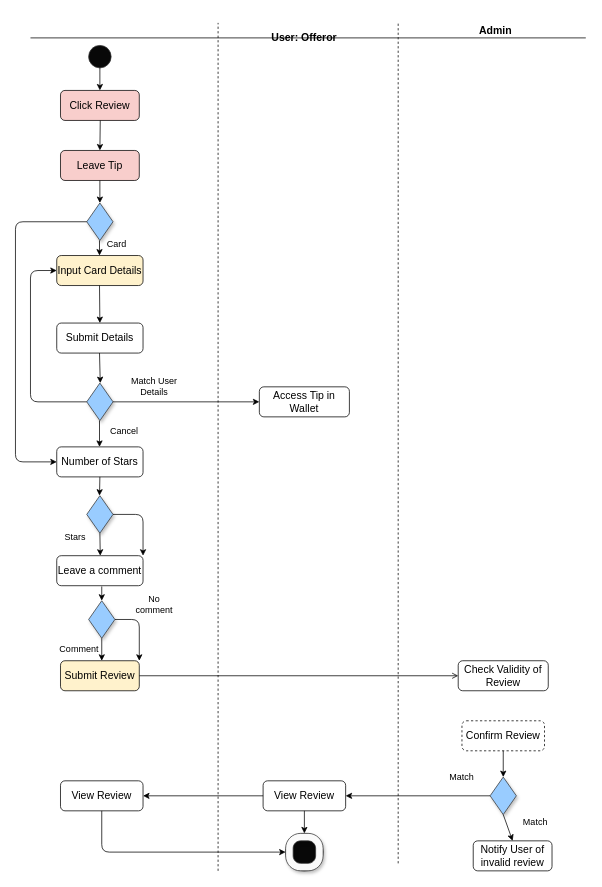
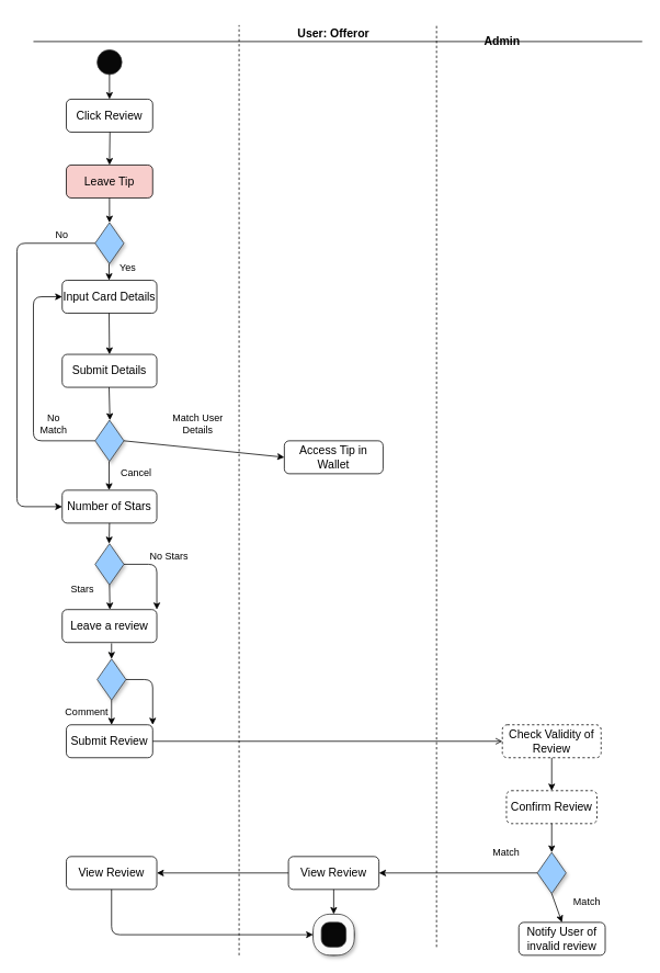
- <mxCell id="61" value="&lt;font style=&quot;font-size: 14px&quot;&gt;&lt;b&gt;Admin&lt;/b&gt;&lt;/font&gt;" style="text;html=1;strokeColor=none;fillColor=none;align=center;verticalAlign=middle;whiteSpace=wrap;rounded=0;shadow=1;" vertex="1" parent="1"><mxGeometry x="570" y="20" width="180" height="40" as="geometry" /></mxCell>
+ <mxCell id="61" value="&lt;font style=&quot;font-size: 14px&quot;&gt;&lt;b&gt;Admin&lt;/b&gt;&lt;/font&gt;" style="text;html=1;strokeColor=none;fillColor=none;align=center;verticalAlign=middle;whiteSpace=wrap;rounded=0;shadow=1;" vertex="1" parent="1"><mxGeometry x="520" y="30" width="180" height="40" as="geometry" /></mxCell>
- <mxCell id="60" value="&lt;font style=&quot;font-size: 14px&quot;&gt;&lt;b&gt;User: Offeror&lt;/b&gt;&lt;/font&gt;" style="text;html=1;strokeColor=none;fillColor=none;align=center;verticalAlign=middle;whiteSpace=wrap;rounded=0;shadow=1;" vertex="1" parent="1"><mxGeometry x="315" y="30" width="180" height="40" as="geometry" /></mxCell>
+ <mxCell id="60" value="&lt;font style=&quot;font-size: 14px&quot;&gt;&lt;b&gt;User: Offeror&lt;/b&gt;&lt;/font&gt;" style="text;html=1;strokeColor=none;fillColor=none;align=center;verticalAlign=middle;whiteSpace=wrap;rounded=0;shadow=1;" vertex="1" parent="1"><mxGeometry x="315" y="20" width="180" height="40" as="geometry" /></mxCell>
- <mxCell id="10" value="&lt;font style=&quot;font-size: 14px&quot;&gt;Click Review&lt;/font&gt;" style="rounded=1;whiteSpace=wrap;html=1;fillColor=#f8cecc;" vertex="1" parent="1"><mxGeometry x="80" y="120" width="105" height="40" as="geometry" /></mxCell>
+ <mxCell id="10" value="&lt;font style=&quot;font-size: 14px&quot;&gt;Click Review&lt;/font&gt;" style="rounded=1;whiteSpace=wrap;html=1;" vertex="1" parent="1"><mxGeometry x="80" y="120" width="105" height="40" as="geometry" /></mxCell>
+ <mxCell id="45" value="No" style="text;html=1;strokeColor=none;fillColor=none;align=center;verticalAlign=middle;whiteSpace=wrap;rounded=0;" vertex="1" parent="1"><mxGeometry x="50" y="270" width="50" height="30" as="geometry" /></mxCell>
- <mxCell id="46" value="Card" style="text;html=1;strokeColor=none;fillColor=none;align=center;verticalAlign=middle;whiteSpace=wrap;rounded=0;" vertex="1" parent="1"><mxGeometry x="130" y="310" width="50" height="30" as="geometry" /></mxCell>
+ <mxCell id="46" value="Yes" style="text;html=1;strokeColor=none;fillColor=none;align=center;verticalAlign=middle;whiteSpace=wrap;rounded=0;" vertex="1" parent="1"><mxGeometry x="130" y="310" width="50" height="30" as="geometry" /></mxCell>
- <mxCell id="11" value="&lt;font style=&quot;font-size: 14px&quot;&gt;Input Card Details&lt;/font&gt;" style="rounded=1;whiteSpace=wrap;html=1;fillColor=#fff2cc;" vertex="1" parent="1"><mxGeometry x="75" y="340" width="115" height="40" as="geometry" /></mxCell>
+ <mxCell id="11" value="&lt;font style=&quot;font-size: 14px&quot;&gt;Input Card Details&lt;/font&gt;" style="rounded=1;whiteSpace=wrap;html=1;" vertex="1" parent="1"><mxGeometry x="75" y="340" width="115" height="40" as="geometry" /></mxCell>
+ <mxCell id="49" value="No Match" style="text;html=1;strokeColor=none;fillColor=none;align=center;verticalAlign=middle;whiteSpace=wrap;rounded=0;" vertex="1" parent="1"><mxGeometry x="40" y="500" width="50" height="30" as="geometry" /></mxCell>
- <mxCell id="47" value="Match User Details" style="text;html=1;strokeColor=none;fillColor=none;align=center;verticalAlign=middle;whiteSpace=wrap;rounded=0;" vertex="1" parent="1"><mxGeometry x="160" y="500" width="90" height="30" as="geometry" /></mxCell>
+ <mxCell id="47" value="Match User Details" style="text;html=1;strokeColor=none;fillColor=none;align=center;verticalAlign=middle;whiteSpace=wrap;rounded=0;" vertex="1" parent="1"><mxGeometry x="195" y="500" width="90" height="30" as="geometry" /></mxCell>
- <mxCell id="9" value="&lt;font style=&quot;font-size: 14px&quot;&gt;Access Tip in Wallet&lt;/font&gt;" style="rounded=1;whiteSpace=wrap;html=1;" vertex="1" parent="1"><mxGeometry x="345" y="515" width="120" height="40" as="geometry" /></mxCell>
+ <mxCell id="9" value="&lt;font style=&quot;font-size: 14px&quot;&gt;Access Tip in Wallet&lt;/font&gt;" style="rounded=1;whiteSpace=wrap;html=1;" vertex="1" parent="1"><mxGeometry x="345" y="535" width="120" height="40" as="geometry" /></mxCell>
+ <mxCell id="52" value="No Stars" style="text;html=1;strokeColor=none;fillColor=none;align=center;verticalAlign=middle;whiteSpace=wrap;rounded=0;" vertex="1" parent="1"><mxGeometry x="180" y="660" width="50" height="30" as="geometry" /></mxCell>
- <mxCell id="12" value="&lt;font style=&quot;font-size: 14px&quot;&gt;Leave a comment&lt;/font&gt;" style="rounded=1;whiteSpace=wrap;html=1;" vertex="1" parent="1"><mxGeometry x="75" y="740" width="115" height="40" as="geometry" /></mxCell>
+ <mxCell id="12" value="&lt;font style=&quot;font-size: 14px&quot;&gt;Leave a review&lt;/font&gt;" style="rounded=1;whiteSpace=wrap;html=1;" vertex="1" parent="1"><mxGeometry x="75" y="740" width="115" height="40" as="geometry" /></mxCell>
- <mxCell id="54" value="No comment" style="text;html=1;strokeColor=none;fillColor=none;align=center;verticalAlign=middle;whiteSpace=wrap;rounded=0;" vertex="1" parent="1"><mxGeometry x="180" y="790" width="50" height="30" as="geometry" /></mxCell>
- <mxCell id="14" value="&lt;font style=&quot;font-size: 14px&quot;&gt;Submit Review&lt;/font&gt;" style="rounded=1;whiteSpace=wrap;html=1;fillColor=#fff2cc;" vertex="1" parent="1"><mxGeometry x="80" y="880" width="105" height="40" as="geometry" /></mxCell>
+ <mxCell id="14" value="&lt;font style=&quot;font-size: 14px&quot;&gt;Submit Review&lt;/font&gt;" style="rounded=1;whiteSpace=wrap;html=1;" vertex="1" parent="1"><mxGeometry x="80" y="880" width="105" height="40" as="geometry" /></mxCell>
- <mxCell id="3" value="&lt;font style=&quot;font-size: 14px&quot;&gt;Check Validity of Review&lt;/font&gt;" style="rounded=1;whiteSpace=wrap;html=1;" vertex="1" parent="1"><mxGeometry x="610" y="880" width="120" height="40" as="geometry" /></mxCell>
+ <mxCell id="3" value="&lt;font style=&quot;font-size: 14px&quot;&gt;Check Validity of Review&lt;/font&gt;" style="rounded=1;whiteSpace=wrap;html=1;dashed=1;" vertex="1" parent="1"><mxGeometry x="610" y="880" width="120" height="40" as="geometry" /></mxCell>
+ <mxCell id="35" value="" style="endArrow=classic;html=1;exitX=0.5;exitY=1;exitDx=0;exitDy=0;entryX=0.5;entryY=0;entryDx=0;entryDy=0;" edge="1" parent="1" source="3" target="24"><mxGeometry width="50" height="50" relative="1" as="geometry"><mxPoint x="400" y="660" as="sourcePoint" /><mxPoint x="450" y="610" as="targetPoint" /></mxGeometry></mxCell>
